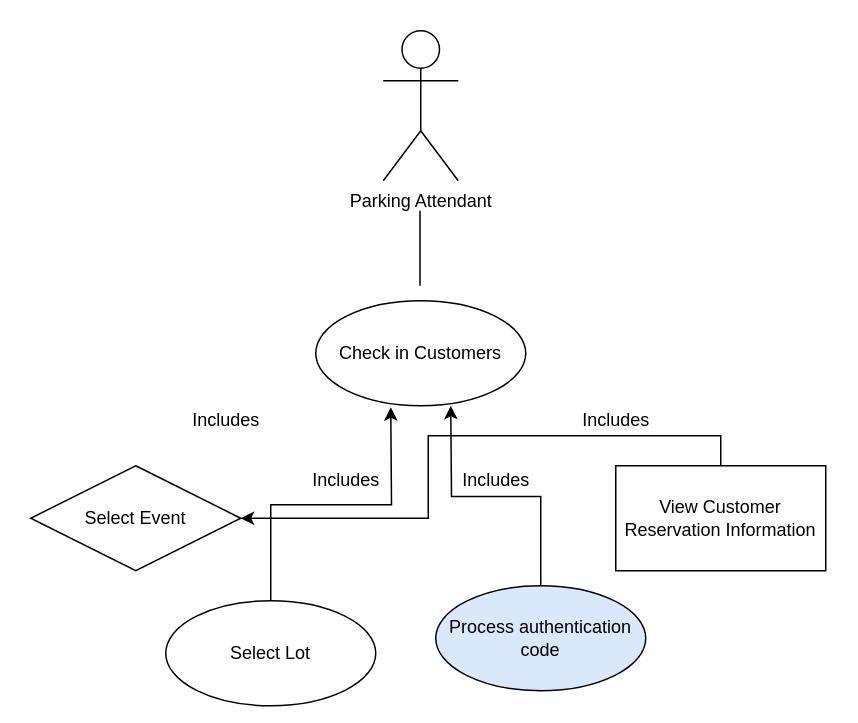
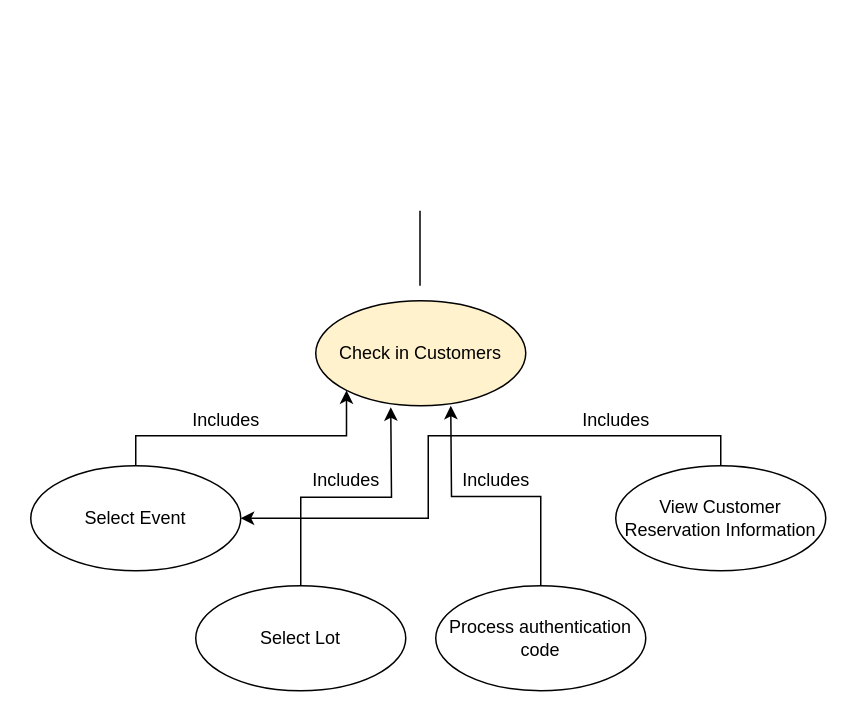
- <mxCell id="2" value="Parking Attendant" style="shape=umlActor;verticalLabelPosition=bottom;verticalAlign=top;html=1;" vertex="1" parent="1"><mxGeometry x="255" y="20" width="50" height="100" as="geometry" /></mxCell>
- <mxCell id="3" value="Check in Customers" style="ellipse;whiteSpace=wrap;html=1;" vertex="1" parent="1"><mxGeometry x="210" y="200" width="140" height="70" as="geometry" /></mxCell>
+ <mxCell id="3" value="Check in Customers" style="ellipse;whiteSpace=wrap;html=1;fillColor=#fff2cc;" vertex="1" parent="1"><mxGeometry x="210" y="200" width="140" height="70" as="geometry" /></mxCell>
+ <mxCell id="4" style="edgeStyle=orthogonalEdgeStyle;rounded=0;orthogonalLoop=1;jettySize=auto;html=1;exitX=0.5;exitY=0;exitDx=0;exitDy=0;entryX=0;entryY=1;entryDx=0;entryDy=0;" edge="1" parent="1" source="5" target="3"><mxGeometry relative="1" as="geometry" /></mxCell>
- <mxCell id="5" value="Select Event" style="rhombus;whiteSpace=wrap;html=1;" vertex="1" parent="1"><mxGeometry x="20" y="310" width="140" height="70" as="geometry" /></mxCell>
+ <mxCell id="5" value="Select Event" style="ellipse;whiteSpace=wrap;html=1;" vertex="1" parent="1"><mxGeometry x="20" y="310" width="140" height="70" as="geometry" /></mxCell>
- <mxCell id="11" value="View Customer Reservation Information" style="whiteSpace=wrap;html=1;rounded=0;" vertex="1" parent="1"><mxGeometry x="410" y="310" width="140" height="70" as="geometry" /></mxCell>
+ <mxCell id="11" value="View Customer Reservation Information" style="ellipse;whiteSpace=wrap;html=1;" vertex="1" parent="1"><mxGeometry x="410" y="310" width="140" height="70" as="geometry" /></mxCell>
- <mxCell id="9" value="Process authentication code" style="ellipse;whiteSpace=wrap;html=1;fillColor=#dae8fc;" vertex="1" parent="1"><mxGeometry x="290" y="390" width="140" height="70" as="geometry" /></mxCell>
+ <mxCell id="9" value="Process authentication code" style="ellipse;whiteSpace=wrap;html=1;" vertex="1" parent="1"><mxGeometry x="290" y="390" width="140" height="70" as="geometry" /></mxCell>
- <mxCell id="7" value="Select Lot" style="ellipse;whiteSpace=wrap;html=1;" vertex="1" parent="1"><mxGeometry x="110" y="400" width="140" height="70" as="geometry" /></mxCell>
+ <mxCell id="7" value="Select Lot" style="ellipse;whiteSpace=wrap;html=1;" vertex="1" parent="1"><mxGeometry x="130" y="390" width="140" height="70" as="geometry" /></mxCell>
